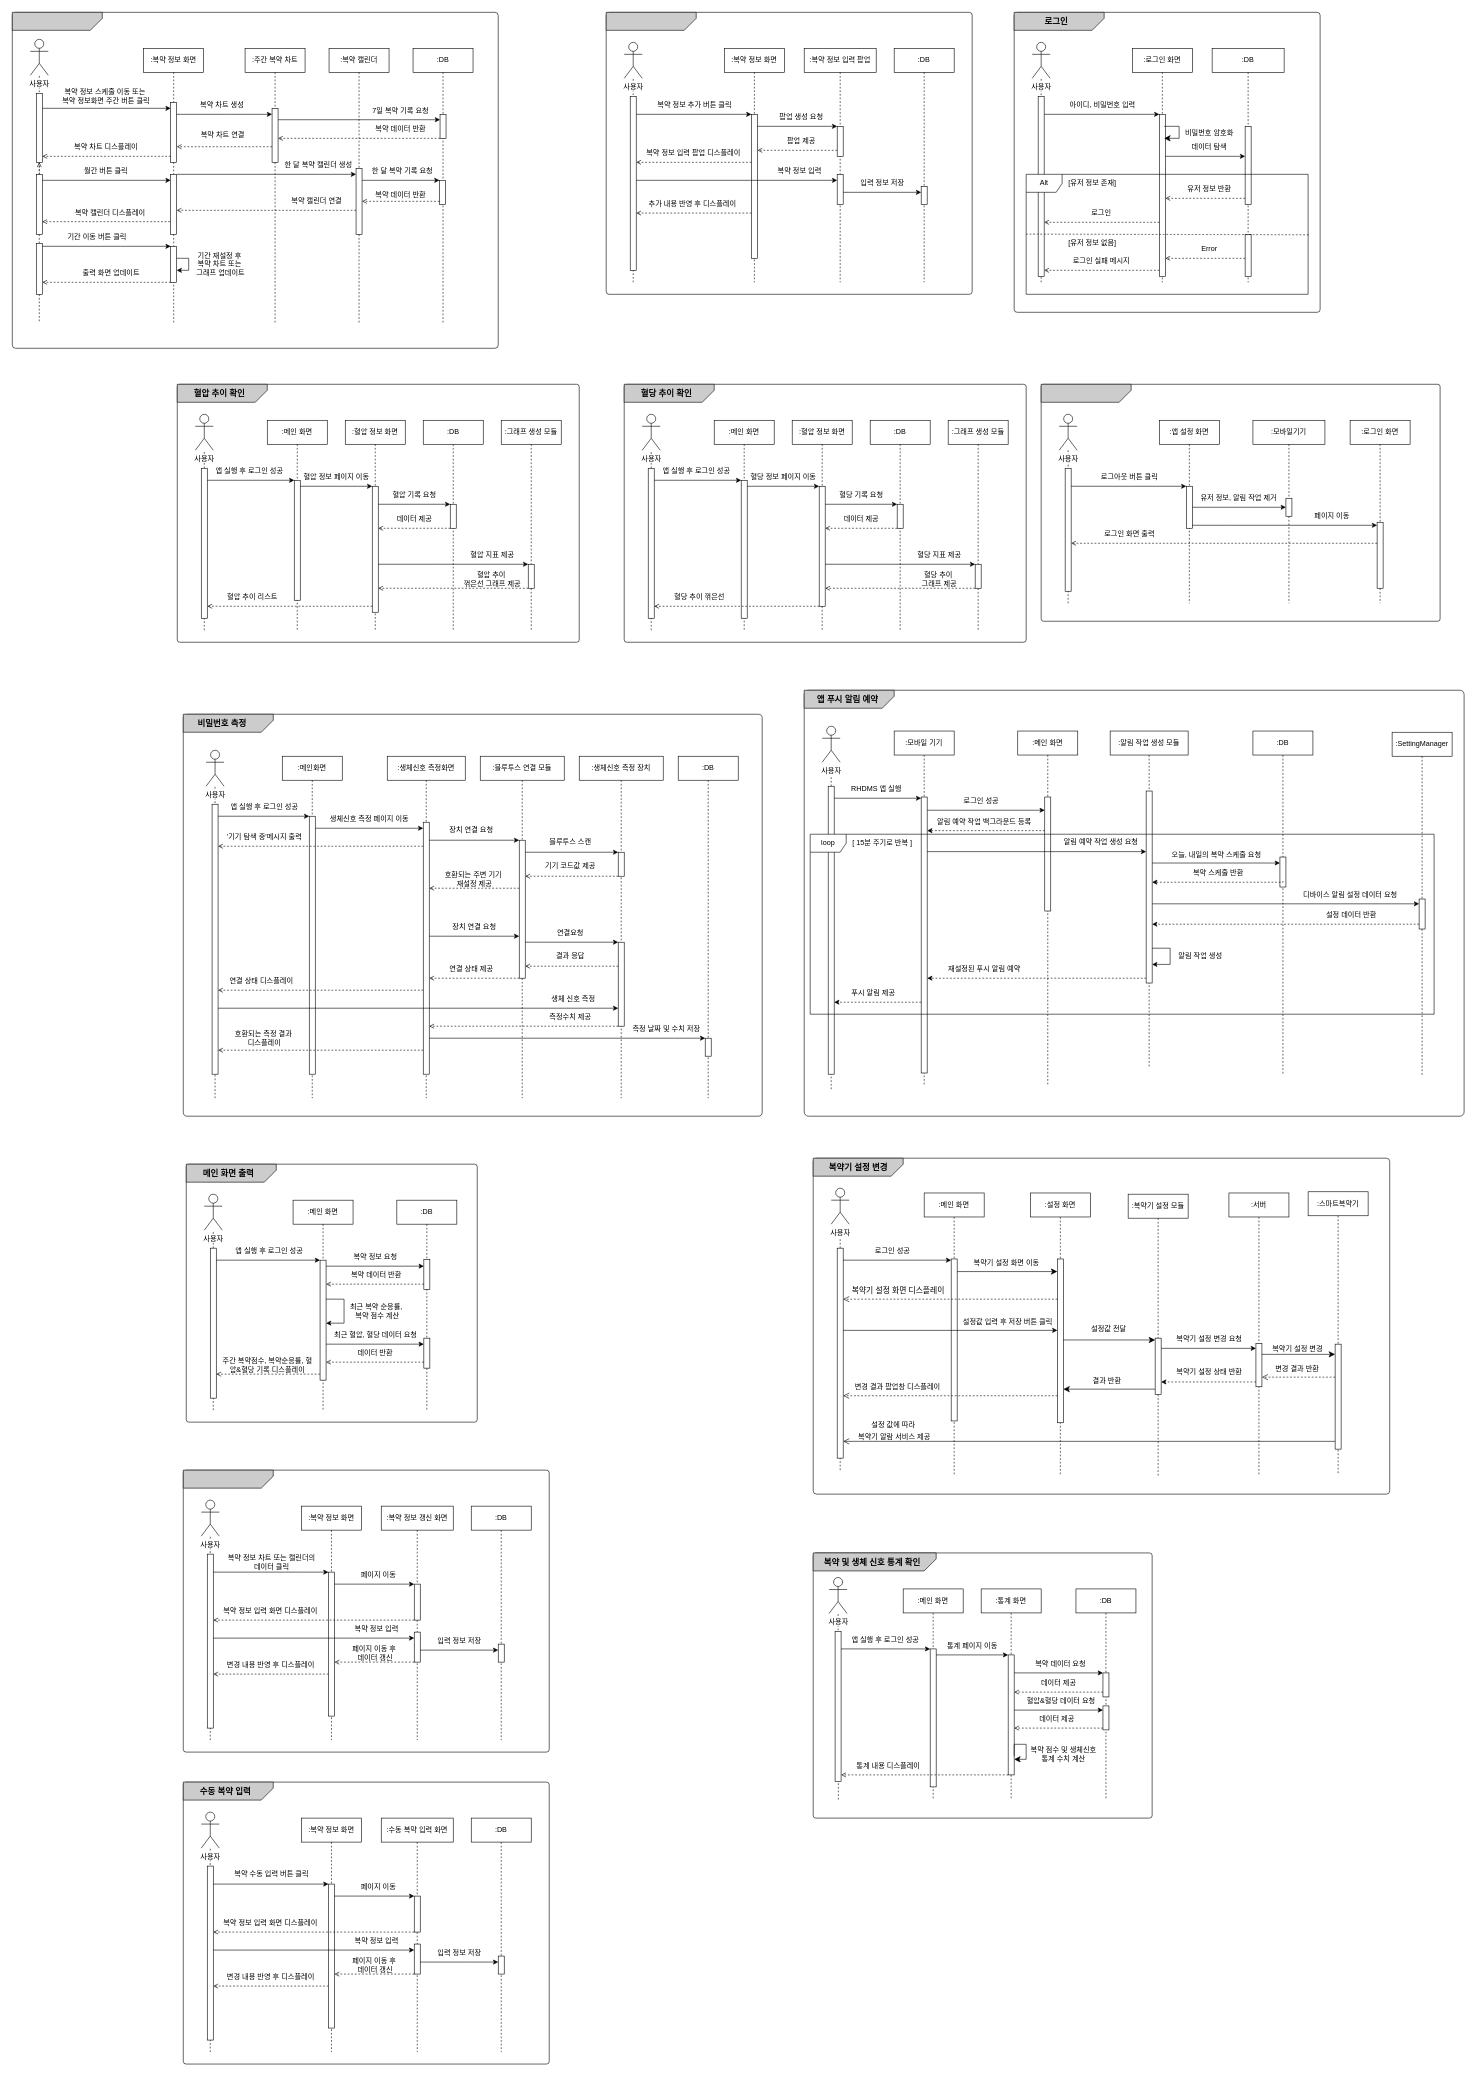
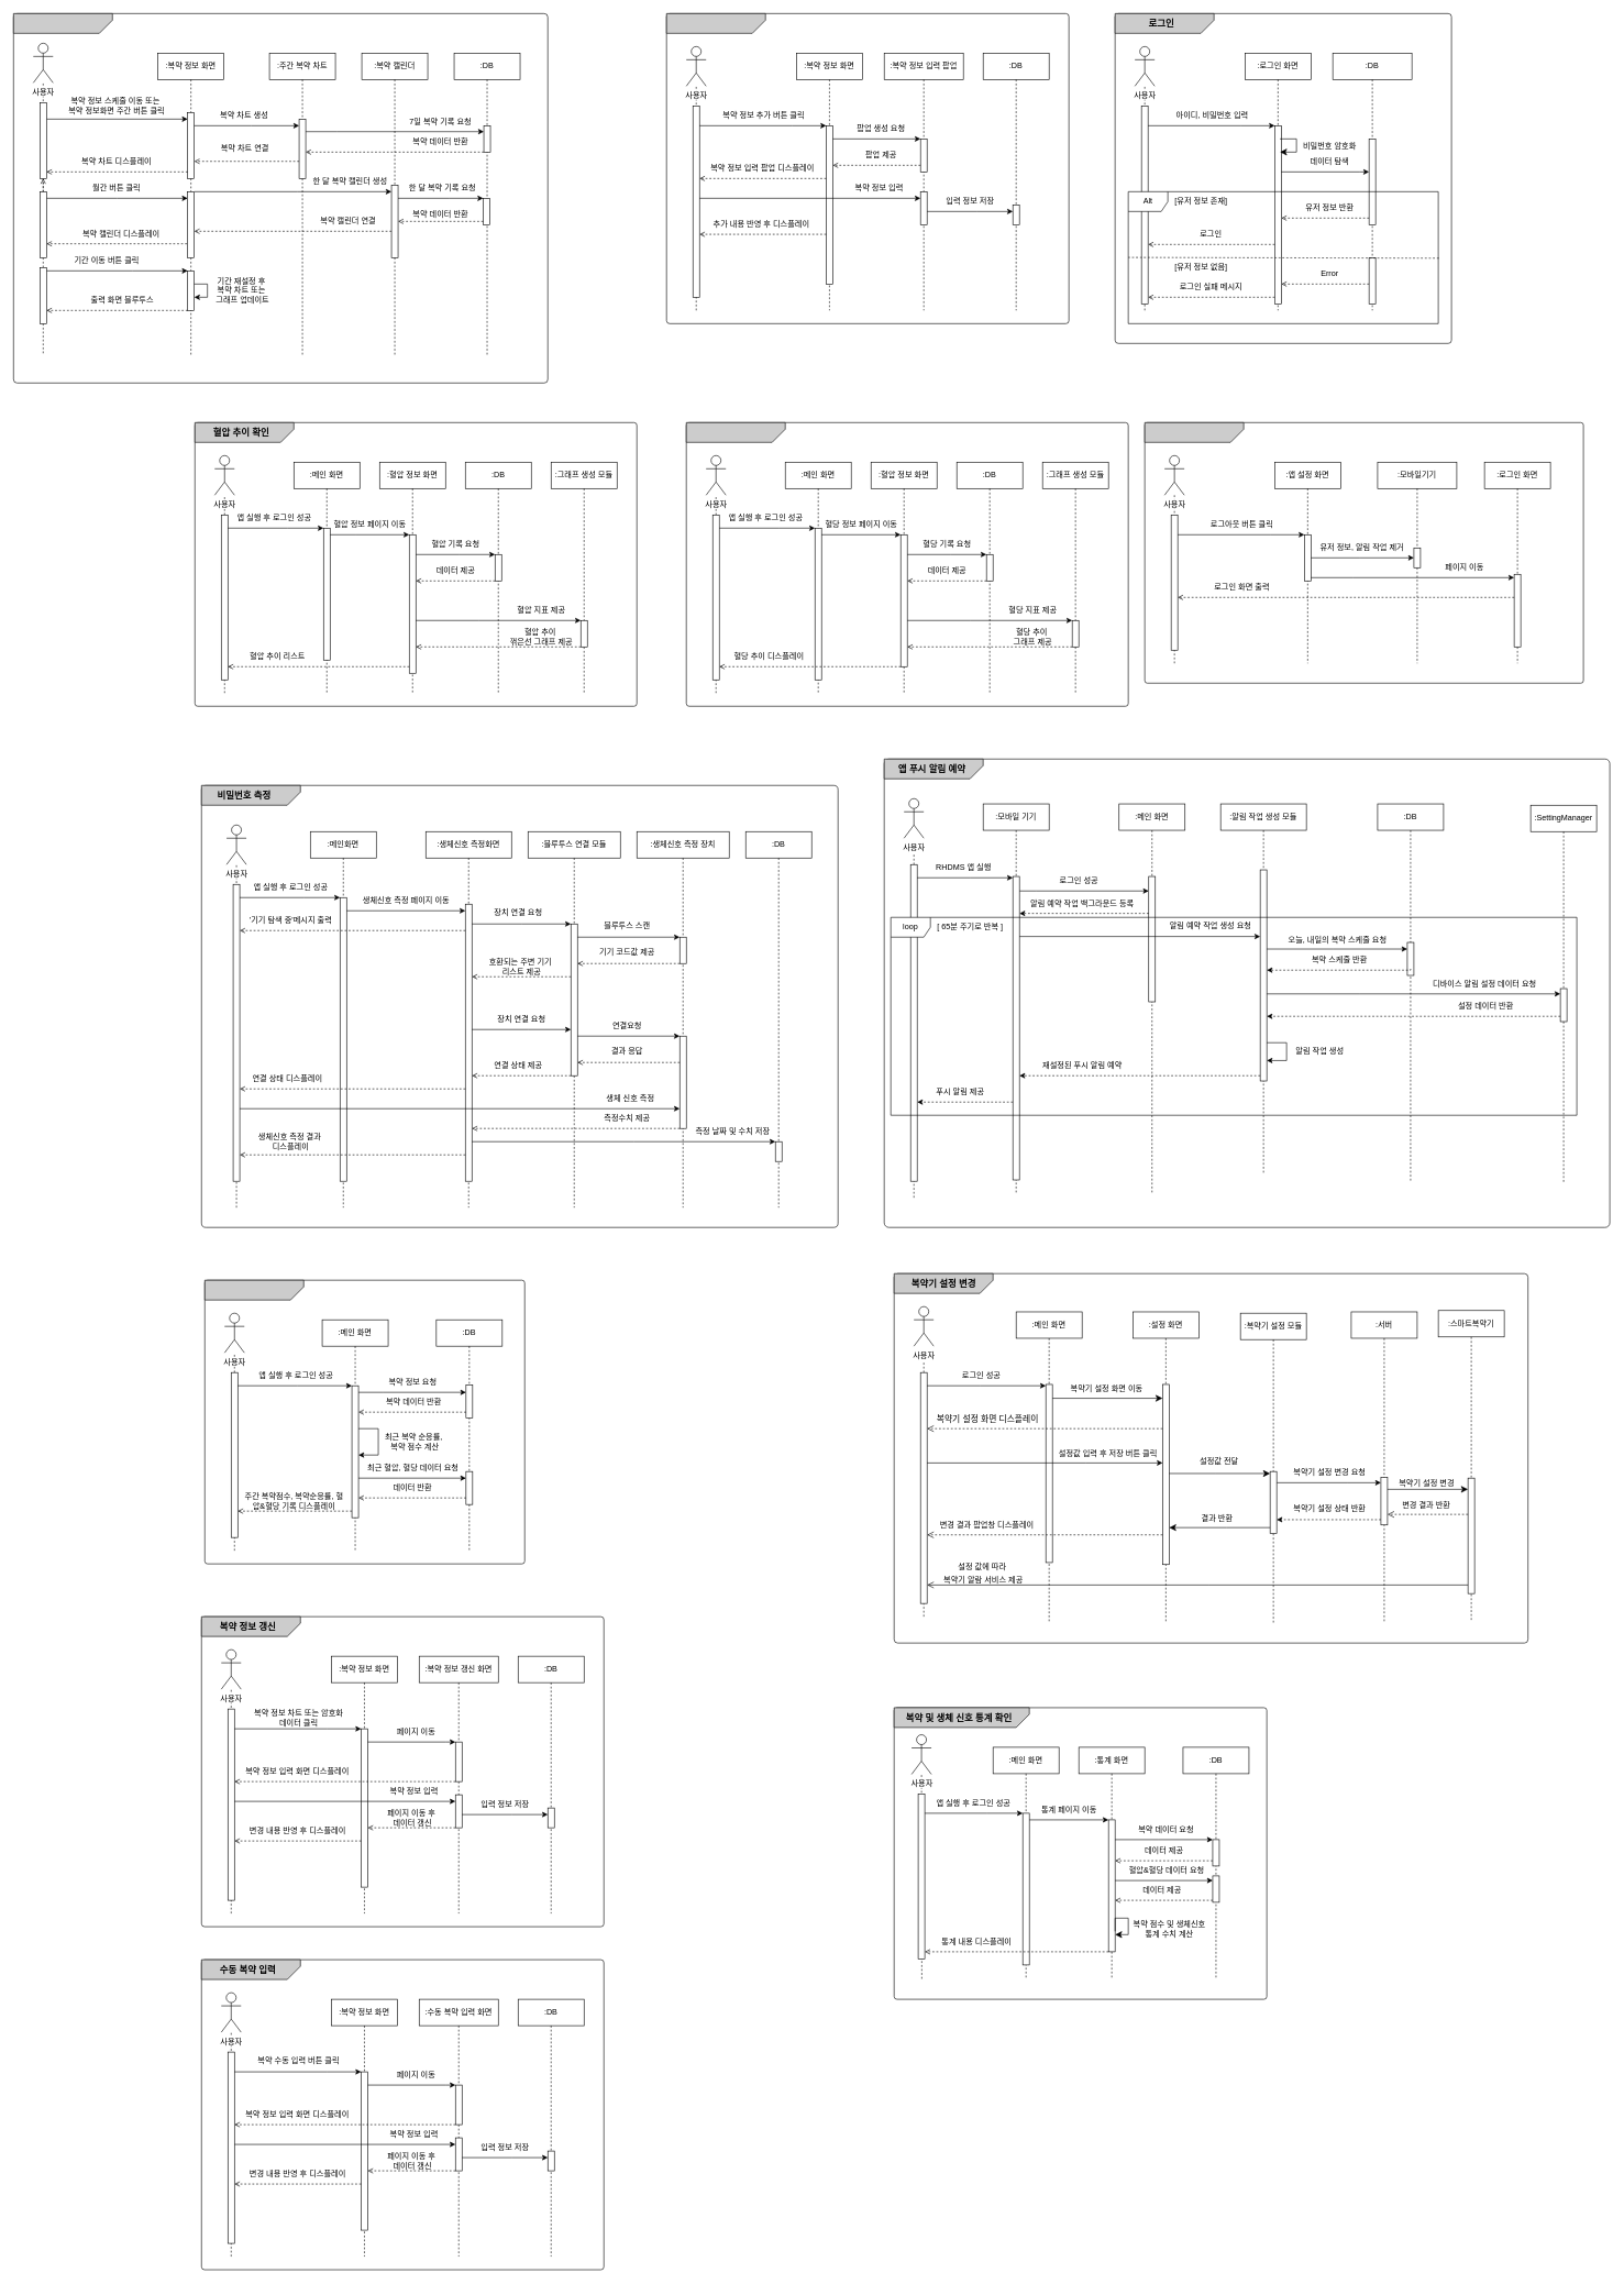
- <mxCell id="312" value="&amp;nbsp;출력 화면 업데이트" style="text;html=1;align=center;verticalAlign=middle;resizable=0;points=[];autosize=1;strokeColor=none;fillColor=none;" vertex="1" parent="1"><mxGeometry x="117.5" y="440" width="130" height="30" as="geometry" /></mxCell>
+ <mxCell id="312" value="&amp;nbsp;출력 화면 블루투스" style="text;html=1;align=center;verticalAlign=middle;resizable=0;points=[];autosize=1;strokeColor=none;fillColor=none;" vertex="1" parent="1"><mxGeometry x="117.5" y="440" width="130" height="30" as="geometry" /></mxCell>
- <mxCell id="79" value="&lt;b&gt;&lt;font style=&quot;font-size: 14px;&quot;&gt;혈당 추이 확인&lt;/font&gt;&lt;/b&gt;" style="text;html=1;align=center;verticalAlign=middle;resizable=0;points=[];autosize=1;strokeColor=none;fillColor=none;" vertex="1" parent="1"><mxGeometry x="1050" y="640" width="120" height="30" as="geometry" /></mxCell>
- <mxCell id="75" value="혈당 추이 꺾은선" style="text;html=1;align=center;verticalAlign=middle;resizable=0;points=[];autosize=1;strokeColor=none;fillColor=none;" vertex="1" parent="1"><mxGeometry x="1095" y="980" width="140" height="30" as="geometry" /></mxCell>
+ <mxCell id="75" value="혈당 추이 디스플레이" style="text;html=1;align=center;verticalAlign=middle;resizable=0;points=[];autosize=1;strokeColor=none;fillColor=none;" vertex="1" parent="1"><mxGeometry x="1095" y="980" width="140" height="30" as="geometry" /></mxCell>
- <mxCell id="222" value="[ 15분 주기로 반복 ]" style="text;html=1;align=center;verticalAlign=middle;whiteSpace=wrap;rounded=0;" vertex="1" parent="1"><mxGeometry x="1412.5" y="1390" width="115" height="30" as="geometry" /></mxCell>
+ <mxCell id="222" value="[ 65분 주기로 반복 ]" style="text;html=1;align=center;verticalAlign=middle;whiteSpace=wrap;rounded=0;" vertex="1" parent="1"><mxGeometry x="1412.5" y="1390" width="115" height="30" as="geometry" /></mxCell>
- <mxCell id="139" value="호환되는&amp;nbsp;&lt;span style=&quot;background-color: initial;&quot;&gt;주변 기기&amp;nbsp;&lt;/span&gt;&lt;div&gt;&lt;span style=&quot;background-color: initial;&quot;&gt;재설정 제공&lt;/span&gt;&lt;/div&gt;" style="text;html=1;align=center;verticalAlign=middle;resizable=0;points=[];autosize=1;strokeColor=none;fillColor=none;" vertex="1" parent="1"><mxGeometry x="725" y="1445" width="130" height="40" as="geometry" /></mxCell>
+ <mxCell id="139" value="호환되는&amp;nbsp;&lt;span style=&quot;background-color: initial;&quot;&gt;주변 기기&amp;nbsp;&lt;/span&gt;&lt;div&gt;&lt;span style=&quot;background-color: initial;&quot;&gt;리스트 제공&lt;/span&gt;&lt;/div&gt;" style="text;html=1;align=center;verticalAlign=middle;resizable=0;points=[];autosize=1;strokeColor=none;fillColor=none;" vertex="1" parent="1"><mxGeometry x="725" y="1445" width="130" height="40" as="geometry" /></mxCell>
- <mxCell id="135" value="호환되는 측정 결과&amp;nbsp;&lt;div&gt;디스플레이&lt;/div&gt;" style="text;html=1;align=center;verticalAlign=middle;resizable=0;points=[];autosize=1;strokeColor=none;fillColor=none;" vertex="1" parent="1"><mxGeometry x="375" y="1710" width="130" height="40" as="geometry" /></mxCell>
+ <mxCell id="135" value="생체신호 측정 결과&amp;nbsp;&lt;div&gt;디스플레이&lt;/div&gt;" style="text;html=1;align=center;verticalAlign=middle;resizable=0;points=[];autosize=1;strokeColor=none;fillColor=none;" vertex="1" parent="1"><mxGeometry x="375" y="1710" width="130" height="40" as="geometry" /></mxCell>
- <mxCell id="281" value="&lt;span style=&quot;font-size: 14px;&quot;&gt;&lt;b&gt;메인 화면 출력&lt;/b&gt;&lt;/span&gt;" style="text;html=1;align=center;verticalAlign=middle;resizable=0;points=[];autosize=1;strokeColor=none;fillColor=none;" vertex="1" parent="1"><mxGeometry x="320" y="1940" width="120" height="30" as="geometry" /></mxCell>
+ <mxCell id="328" value="&lt;b&gt;&lt;font style=&quot;font-size: 14px;&quot;&gt;복약 정보 갱신&lt;/font&gt;&lt;/b&gt;" style="text;html=1;align=center;verticalAlign=middle;resizable=0;points=[];autosize=1;strokeColor=none;fillColor=none;" vertex="1" parent="1"><mxGeometry x="315" y="2450" width="120" height="30" as="geometry" /></mxCell>
- <mxCell id="333" value="복약 정보 차트 또는 캘린더의&lt;div&gt;데이터 클릭&lt;/div&gt;" style="text;html=1;align=center;verticalAlign=middle;whiteSpace=wrap;rounded=0;" vertex="1" parent="1"><mxGeometry x="345" y="2588" width="215" height="30" as="geometry" /></mxCell>
+ <mxCell id="333" value="복약 정보 차트 또는 암호화&lt;div&gt;데이터 클릭&lt;/div&gt;" style="text;html=1;align=center;verticalAlign=middle;whiteSpace=wrap;rounded=0;" vertex="1" parent="1"><mxGeometry x="345" y="2588" width="215" height="30" as="geometry" /></mxCell>
